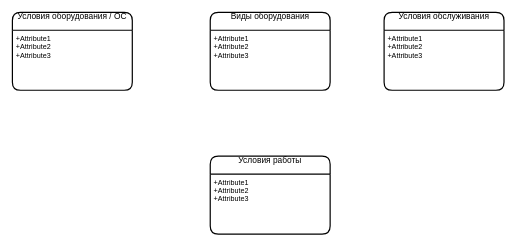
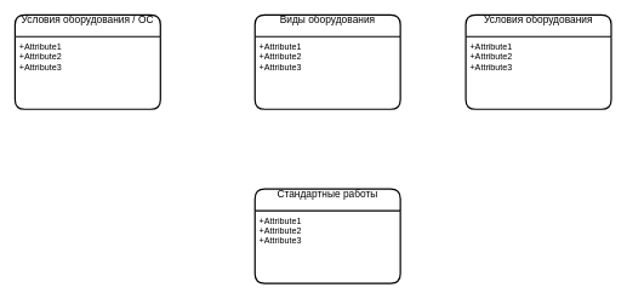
- <mxCell id="6" value="Условия обслуживания&#10;" style="swimlane;childLayout=stackLayout;horizontal=1;startSize=30;horizontalStack=0;rounded=1;fontSize=14;fontStyle=0;strokeWidth=2;resizeParent=0;resizeLast=1;shadow=0;dashed=0;align=center;" vertex="1" parent="1"><mxGeometry x="640" y="20" width="200" height="130" as="geometry" /></mxCell>
+ <mxCell id="6" value="Условия оборудования&#10;" style="swimlane;childLayout=stackLayout;horizontal=1;startSize=30;horizontalStack=0;rounded=1;fontSize=14;fontStyle=0;strokeWidth=2;resizeParent=0;resizeLast=1;shadow=0;dashed=0;align=center;" vertex="1" parent="1"><mxGeometry x="640" y="20" width="200" height="130" as="geometry" /></mxCell>
- <mxCell id="8" value="Условия работы&#10;" style="swimlane;childLayout=stackLayout;horizontal=1;startSize=30;horizontalStack=0;rounded=1;fontSize=14;fontStyle=0;strokeWidth=2;resizeParent=0;resizeLast=1;shadow=0;dashed=0;align=center;" vertex="1" parent="1"><mxGeometry x="350" y="260" width="200" height="130" as="geometry" /></mxCell>
+ <mxCell id="8" value="Стандартные работы&#10;" style="swimlane;childLayout=stackLayout;horizontal=1;startSize=30;horizontalStack=0;rounded=1;fontSize=14;fontStyle=0;strokeWidth=2;resizeParent=0;resizeLast=1;shadow=0;dashed=0;align=center;" vertex="1" parent="1"><mxGeometry x="350" y="260" width="200" height="130" as="geometry" /></mxCell>
